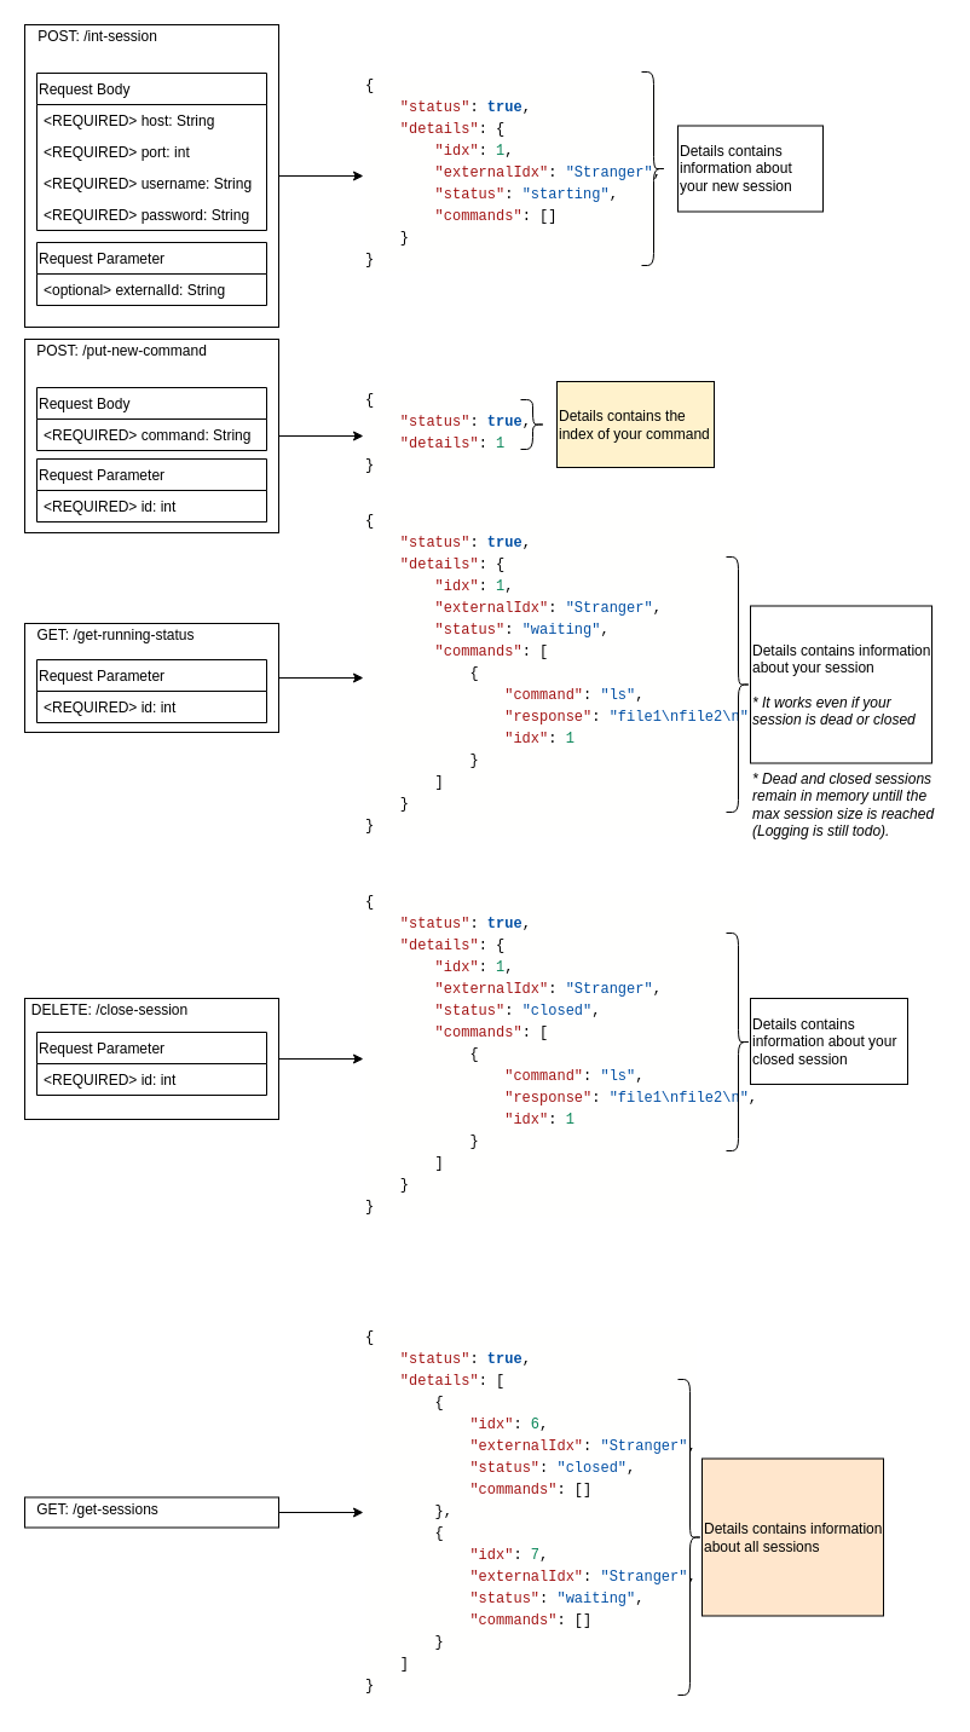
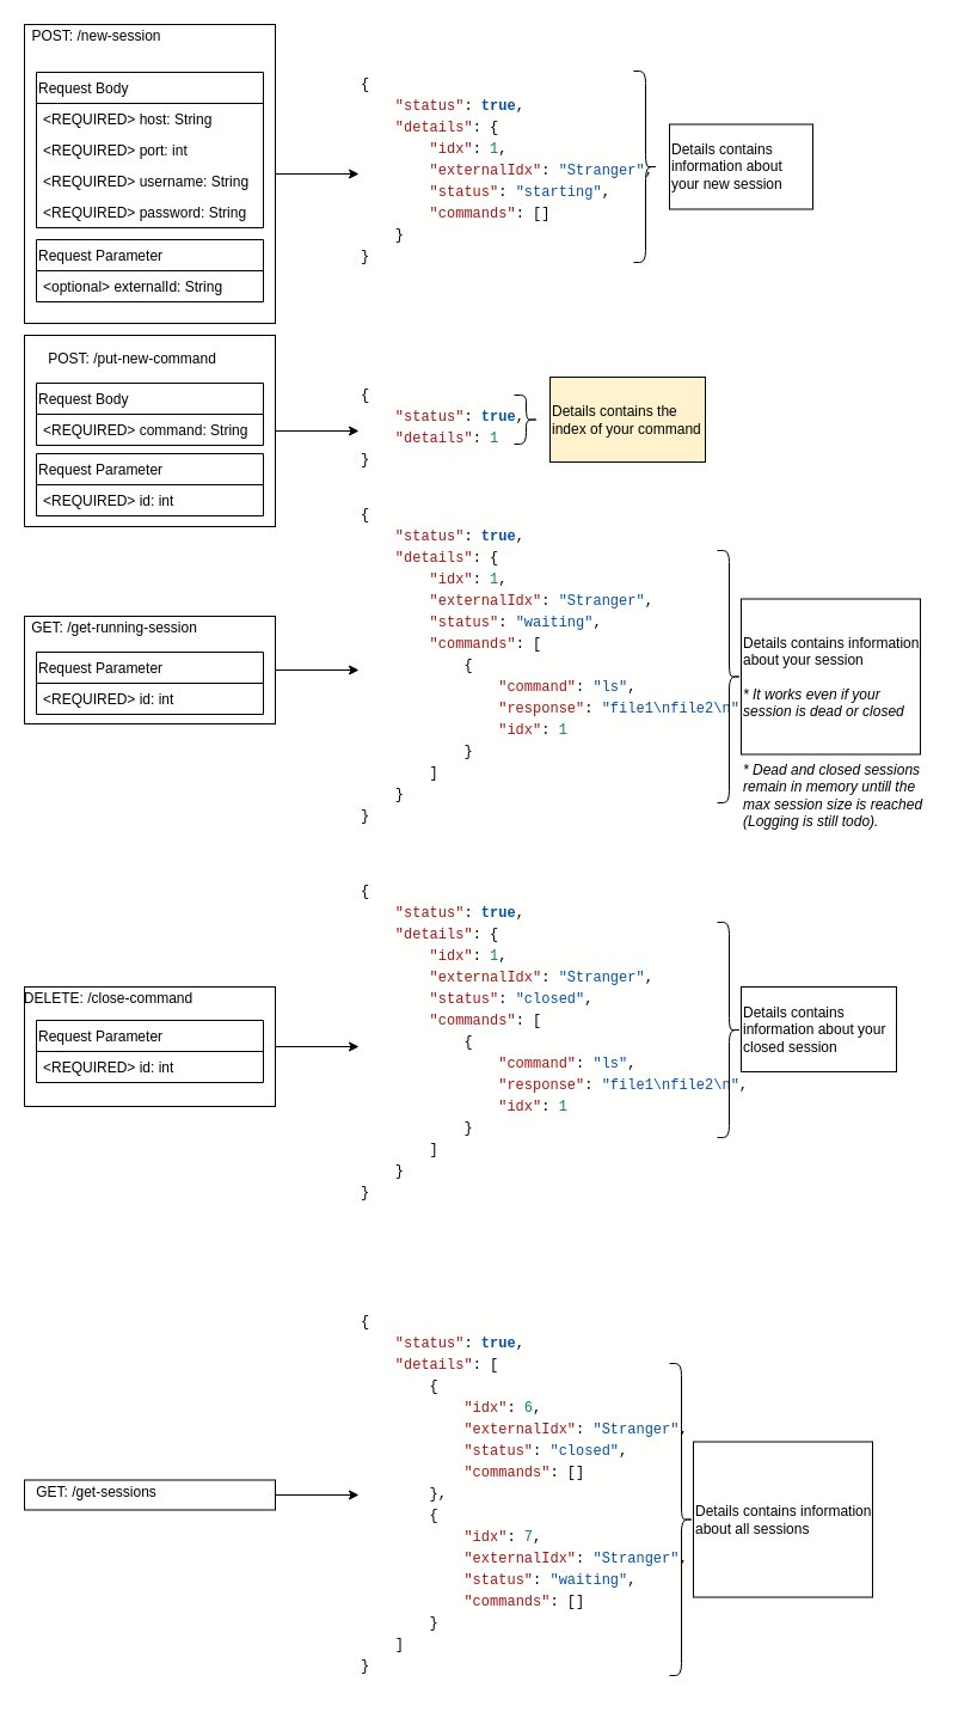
- <mxCell id="4" value="&lt;span style=&quot;text-align: left&quot;&gt;POST: /int-session&lt;/span&gt;" style="text;html=1;align=center;verticalAlign=middle;resizable=0;points=[];autosize=1;" vertex="1" parent="1"><mxGeometry x="20" y="20" width="120" height="20" as="geometry" /></mxCell>
+ <mxCell id="4" value="&lt;span style=&quot;text-align: left&quot;&gt;POST: /new-session&lt;/span&gt;" style="text;html=1;align=center;verticalAlign=middle;resizable=0;points=[];autosize=1;" vertex="1" parent="1"><mxGeometry x="20" y="20" width="120" height="20" as="geometry" /></mxCell>
- <mxCell id="19" value="&lt;span style=&quot;text-align: left&quot;&gt;POST: /put-new-command&lt;/span&gt;" style="text;html=1;align=center;verticalAlign=middle;resizable=0;points=[];autosize=1;" vertex="1" parent="1"><mxGeometry x="20" y="280" width="160" height="20" as="geometry" /></mxCell>
+ <mxCell id="19" value="&lt;span style=&quot;text-align: left&quot;&gt;POST: /put-new-command&lt;/span&gt;" style="text;html=1;align=center;verticalAlign=middle;resizable=0;points=[];autosize=1;" vertex="1" parent="1"><mxGeometry x="30" y="290" width="160" height="20" as="geometry" /></mxCell>
- <mxCell id="16" value="&lt;span style=&quot;text-align: left&quot;&gt;GET: /get-running-status&lt;/span&gt;" style="text;html=1;align=center;verticalAlign=middle;resizable=0;points=[];autosize=1;" vertex="1" parent="1"><mxGeometry x="20" y="515" width="150" height="20" as="geometry" /></mxCell>
+ <mxCell id="16" value="&lt;span style=&quot;text-align: left&quot;&gt;GET: /get-running-session&lt;/span&gt;" style="text;html=1;align=center;verticalAlign=middle;resizable=0;points=[];autosize=1;" vertex="1" parent="1"><mxGeometry x="20" y="515" width="150" height="20" as="geometry" /></mxCell>
- <mxCell id="26" value="&lt;span style=&quot;text-align: left&quot;&gt;DELETE: /close-session&lt;/span&gt;" style="text;html=1;align=center;verticalAlign=middle;resizable=0;points=[];autosize=1;" vertex="1" parent="1"><mxGeometry x="20" y="825" width="140" height="20" as="geometry" /></mxCell>
+ <mxCell id="26" value="&lt;span style=&quot;text-align: left&quot;&gt;DELETE: /close-command&lt;/span&gt;" style="text;html=1;align=center;verticalAlign=middle;resizable=0;points=[];autosize=1;" vertex="1" parent="1"><mxGeometry x="20" y="825" width="140" height="20" as="geometry" /></mxCell>
- <mxCell id="46" value="Details contains information about all sessions" style="rounded=0;whiteSpace=wrap;html=1;align=left;fillColor=#ffe6cc;" vertex="1" parent="1"><mxGeometry x="580" y="1205.5" width="150" height="130" as="geometry" /></mxCell>
+ <mxCell id="46" value="Details contains information about all sessions" style="rounded=0;whiteSpace=wrap;html=1;align=left;" vertex="1" parent="1"><mxGeometry x="580" y="1205.5" width="150" height="130" as="geometry" /></mxCell>
